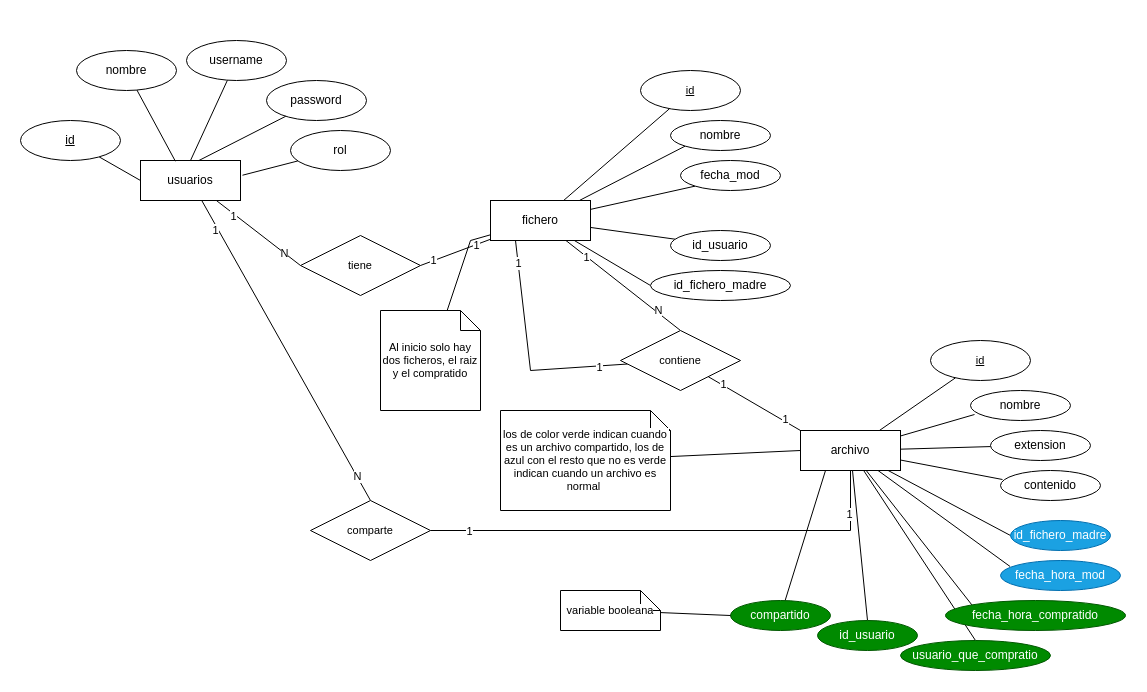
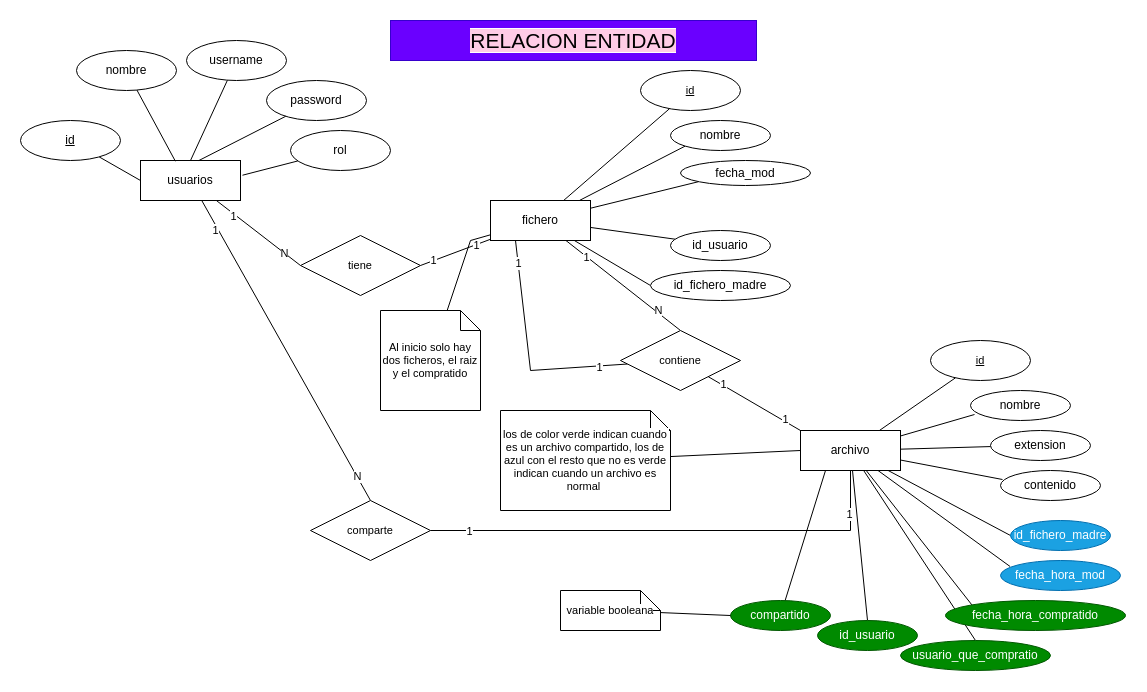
+ <mxCell id="73" value="&lt;font color=&quot;#000000&quot; style=&quot;font-size: 21px; background-color: rgb(255, 204, 230);&quot;&gt;RELACION ENTIDAD&lt;/font&gt;" style="whiteSpace=wrap;html=1;align=center;fontFamily=Helvetica;fontSize=11;fontColor=#ffffff;labelBackgroundColor=default;fillColor=#6a00ff;strokeColor=#3700CC;" parent="1" vertex="1"><mxGeometry x="390" y="20" width="366" height="40" as="geometry" /></mxCell>
- <mxCell id="31" value="fecha_mod" style="ellipse;whiteSpace=wrap;html=1;align=center;" parent="1" vertex="1"><mxGeometry x="680" y="160" width="100" height="30" as="geometry" /></mxCell>
+ <mxCell id="31" value="fecha_mod" style="ellipse;whiteSpace=wrap;html=1;align=center;" parent="1" vertex="1"><mxGeometry x="680" y="160" width="130" height="25" as="geometry" /></mxCell>
